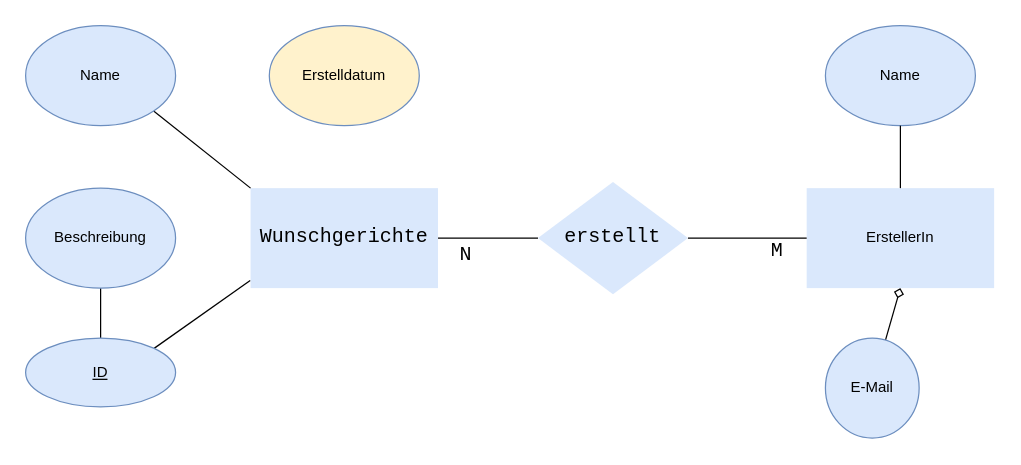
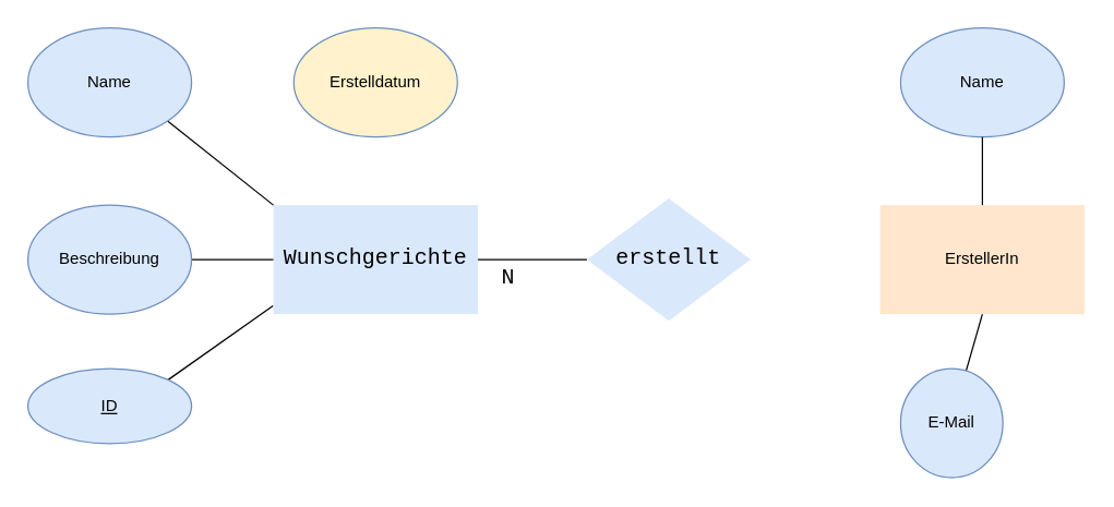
- <mxCell id="13" style="edgeStyle=none;rounded=0;orthogonalLoop=1;jettySize=auto;html=1;endArrow=none;endFill=0;exitX=0;exitY=0.5;exitDx=0;exitDy=0;entryX=1;entryY=0.5;entryDx=0;entryDy=0;" edge="1" parent="1" source="11" target="12"><mxGeometry relative="1" as="geometry"><mxPoint x="549.996" y="-80.002" as="sourcePoint" /><mxPoint x="573.043" y="70.19" as="targetPoint" /></mxGeometry></mxCell>
- <mxCell id="14" value="M" style="edgeLabel;html=1;align=center;verticalAlign=middle;resizable=0;points=[];fontSize=16;fontFamily=Courier New;" vertex="1" connectable="0" parent="13"><mxGeometry x="-0.271" y="-2" relative="1" as="geometry"><mxPoint x="10" y="12" as="offset" /></mxGeometry></mxCell>
- <mxCell id="11" value="&lt;span style=&quot;font-family: &amp;#34;helvetica&amp;#34; ; font-size: 12px&quot;&gt;ErstellerIn&lt;/span&gt;" style="rounded=0;whiteSpace=wrap;html=1;fillColor=#dae8fc;dashed=1;strokeColor=none;fontFamily=Courier New;fontSize=16;" vertex="1" parent="1"><mxGeometry x="645" y="150" width="150" height="80" as="geometry" /></mxCell>
+ <mxCell id="11" value="&lt;span style=&quot;font-family: &amp;#34;helvetica&amp;#34; ; font-size: 12px&quot;&gt;ErstellerIn&lt;/span&gt;" style="rounded=0;whiteSpace=wrap;html=1;fillColor=#ffe6cc;dashed=1;strokeColor=none;fontFamily=Courier New;fontSize=16;" vertex="1" parent="1"><mxGeometry x="645" y="150" width="150" height="80" as="geometry" /></mxCell>
- <mxCell id="9" style="rounded=0;orthogonalLoop=1;jettySize=auto;html=1;entryX=0.5;entryY=1;entryDx=0;entryDy=0;fontFamily=Courier New;fontSize=16;startArrow=none;startFill=0;endArrow=diamond;endFill=0;" edge="1" parent="1" source="10" target="11"><mxGeometry relative="1" as="geometry" /></mxCell>
+ <mxCell id="9" style="rounded=0;orthogonalLoop=1;jettySize=auto;html=1;entryX=0.5;entryY=1;entryDx=0;entryDy=0;fontFamily=Courier New;fontSize=16;startArrow=none;startFill=0;endArrow=none;endFill=0;" edge="1" parent="1" source="10" target="11"><mxGeometry relative="1" as="geometry" /></mxCell>
- <mxCell id="5" style="edgeStyle=none;rounded=0;orthogonalLoop=1;jettySize=auto;html=1;endArrow=none;endFill=0;" parent="1" source="6" target="8" edge="1"><mxGeometry relative="1" as="geometry" /></mxCell>
+ <mxCell id="5" style="edgeStyle=none;rounded=0;orthogonalLoop=1;jettySize=auto;html=1;entryX=0;entryY=0.5;entryDx=0;entryDy=0;endArrow=none;endFill=0;" parent="1" source="6" target="2" edge="1"><mxGeometry relative="1" as="geometry" /></mxCell>
